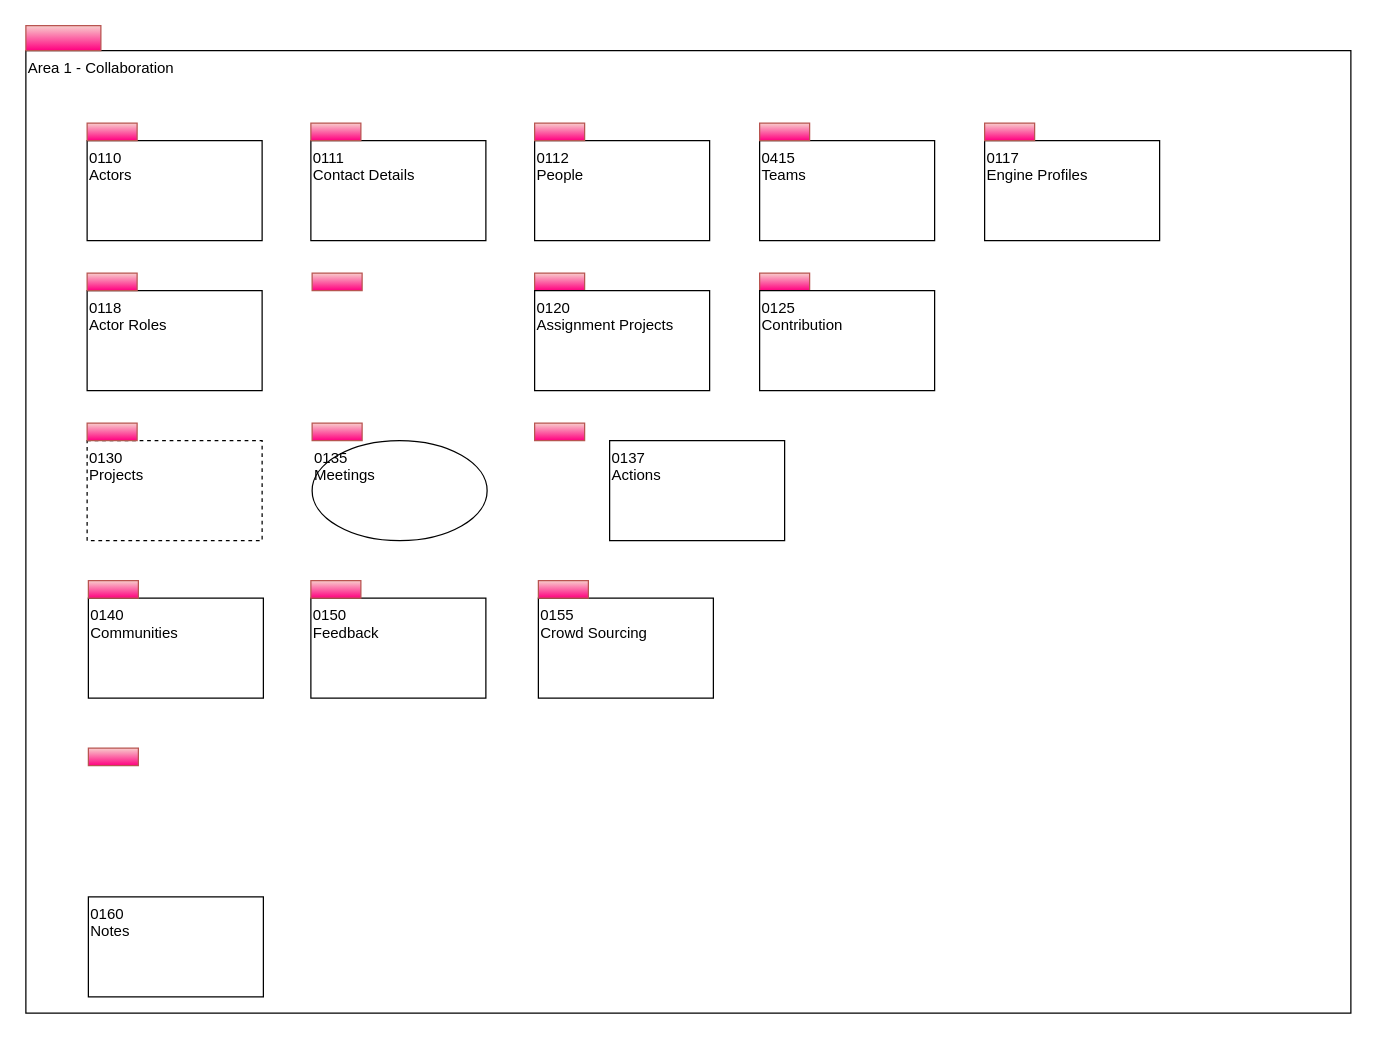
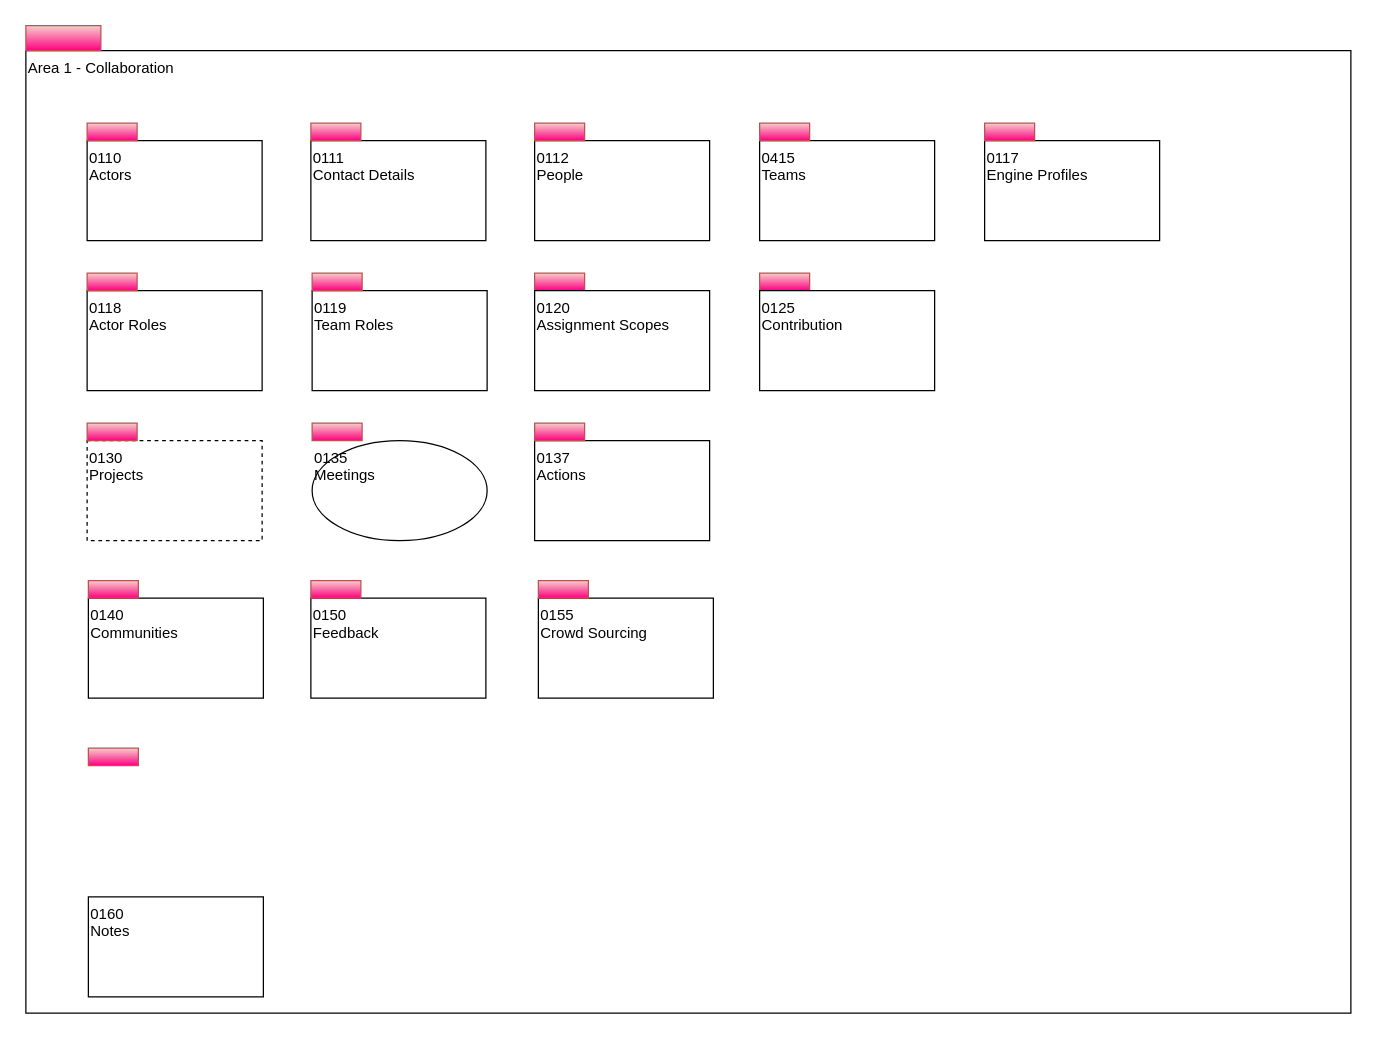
- <mxCell id="30" value="0120&lt;br&gt;Assignment Projects" style="rounded=0;whiteSpace=wrap;html=1;align=left;verticalAlign=top;" parent="1" vertex="1"><mxGeometry x="427" y="232" width="140" height="80" as="geometry" /></mxCell>
+ <mxCell id="30" value="0120&lt;br&gt;Assignment Scopes" style="rounded=0;whiteSpace=wrap;html=1;align=left;verticalAlign=top;" parent="1" vertex="1"><mxGeometry x="427" y="232" width="140" height="80" as="geometry" /></mxCell>
+ <mxCell id="28" value="0119&lt;br&gt;Team Roles" style="rounded=0;whiteSpace=wrap;html=1;align=left;verticalAlign=top;" parent="1" vertex="1"><mxGeometry x="249" y="232" width="140" height="80" as="geometry" /></mxCell>
- <mxCell id="22" value="0137&lt;br&gt;Actions&lt;br&gt;" style="rounded=0;whiteSpace=wrap;html=1;align=left;verticalAlign=top;" parent="1" vertex="1"><mxGeometry x="487" y="352" width="140" height="80" as="geometry" /></mxCell>
+ <mxCell id="22" value="0137&lt;br&gt;Actions&lt;br&gt;" style="rounded=0;whiteSpace=wrap;html=1;align=left;verticalAlign=top;" parent="1" vertex="1"><mxGeometry x="427" y="352" width="140" height="80" as="geometry" /></mxCell>
